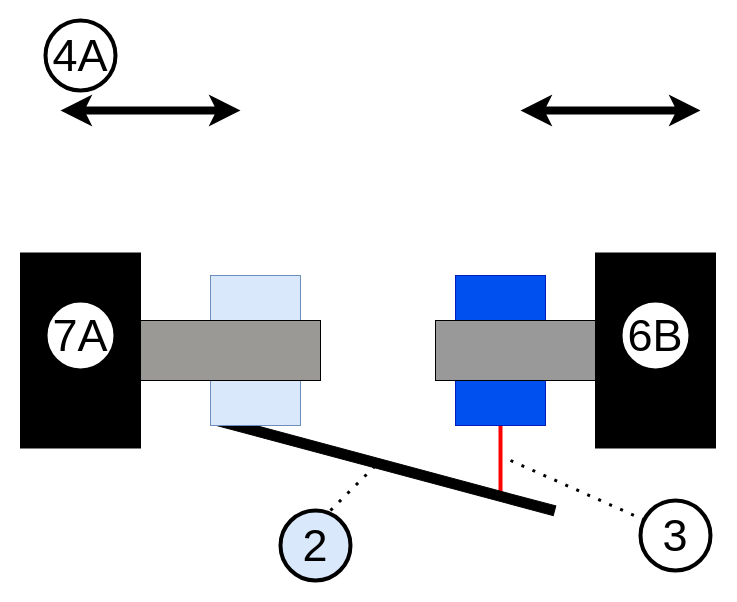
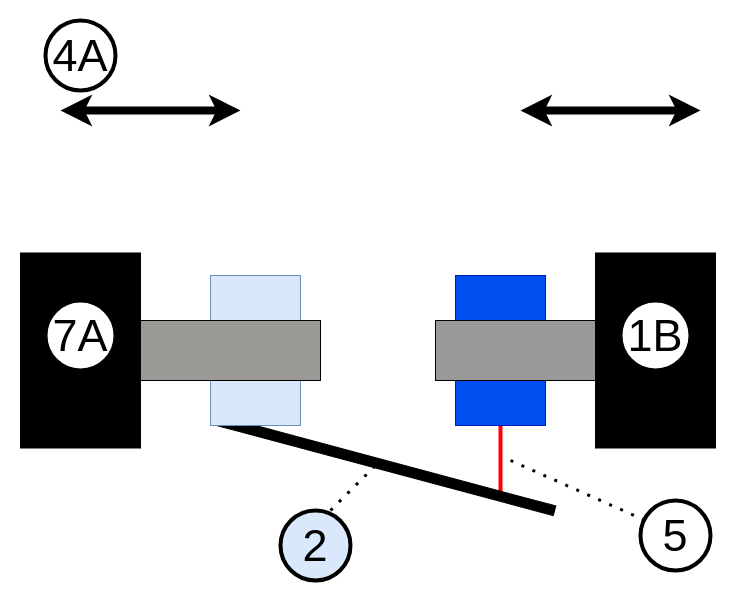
- <mxCell id="13" value="&lt;font style=&quot;font-size: 45px;&quot;&gt;6B&lt;/font&gt;" style="ellipse;whiteSpace=wrap;html=1;aspect=fixed;strokeWidth=4;" vertex="1" parent="1"><mxGeometry x="620" y="300" width="70" height="70" as="geometry" /></mxCell>
+ <mxCell id="13" value="&lt;font style=&quot;font-size: 45px;&quot;&gt;1B&lt;/font&gt;" style="ellipse;whiteSpace=wrap;html=1;aspect=fixed;strokeWidth=4;" vertex="1" parent="1"><mxGeometry x="620" y="300" width="70" height="70" as="geometry" /></mxCell>
- <mxCell id="17" value="&lt;font style=&quot;font-size: 45px;&quot;&gt;3&lt;/font&gt;" style="ellipse;whiteSpace=wrap;html=1;aspect=fixed;strokeWidth=4;" vertex="1" parent="1"><mxGeometry x="640" y="500" width="70" height="70" as="geometry" /></mxCell>
+ <mxCell id="17" value="&lt;font style=&quot;font-size: 45px;&quot;&gt;5&lt;/font&gt;" style="ellipse;whiteSpace=wrap;html=1;aspect=fixed;strokeWidth=4;" vertex="1" parent="1"><mxGeometry x="640" y="500" width="70" height="70" as="geometry" /></mxCell>
